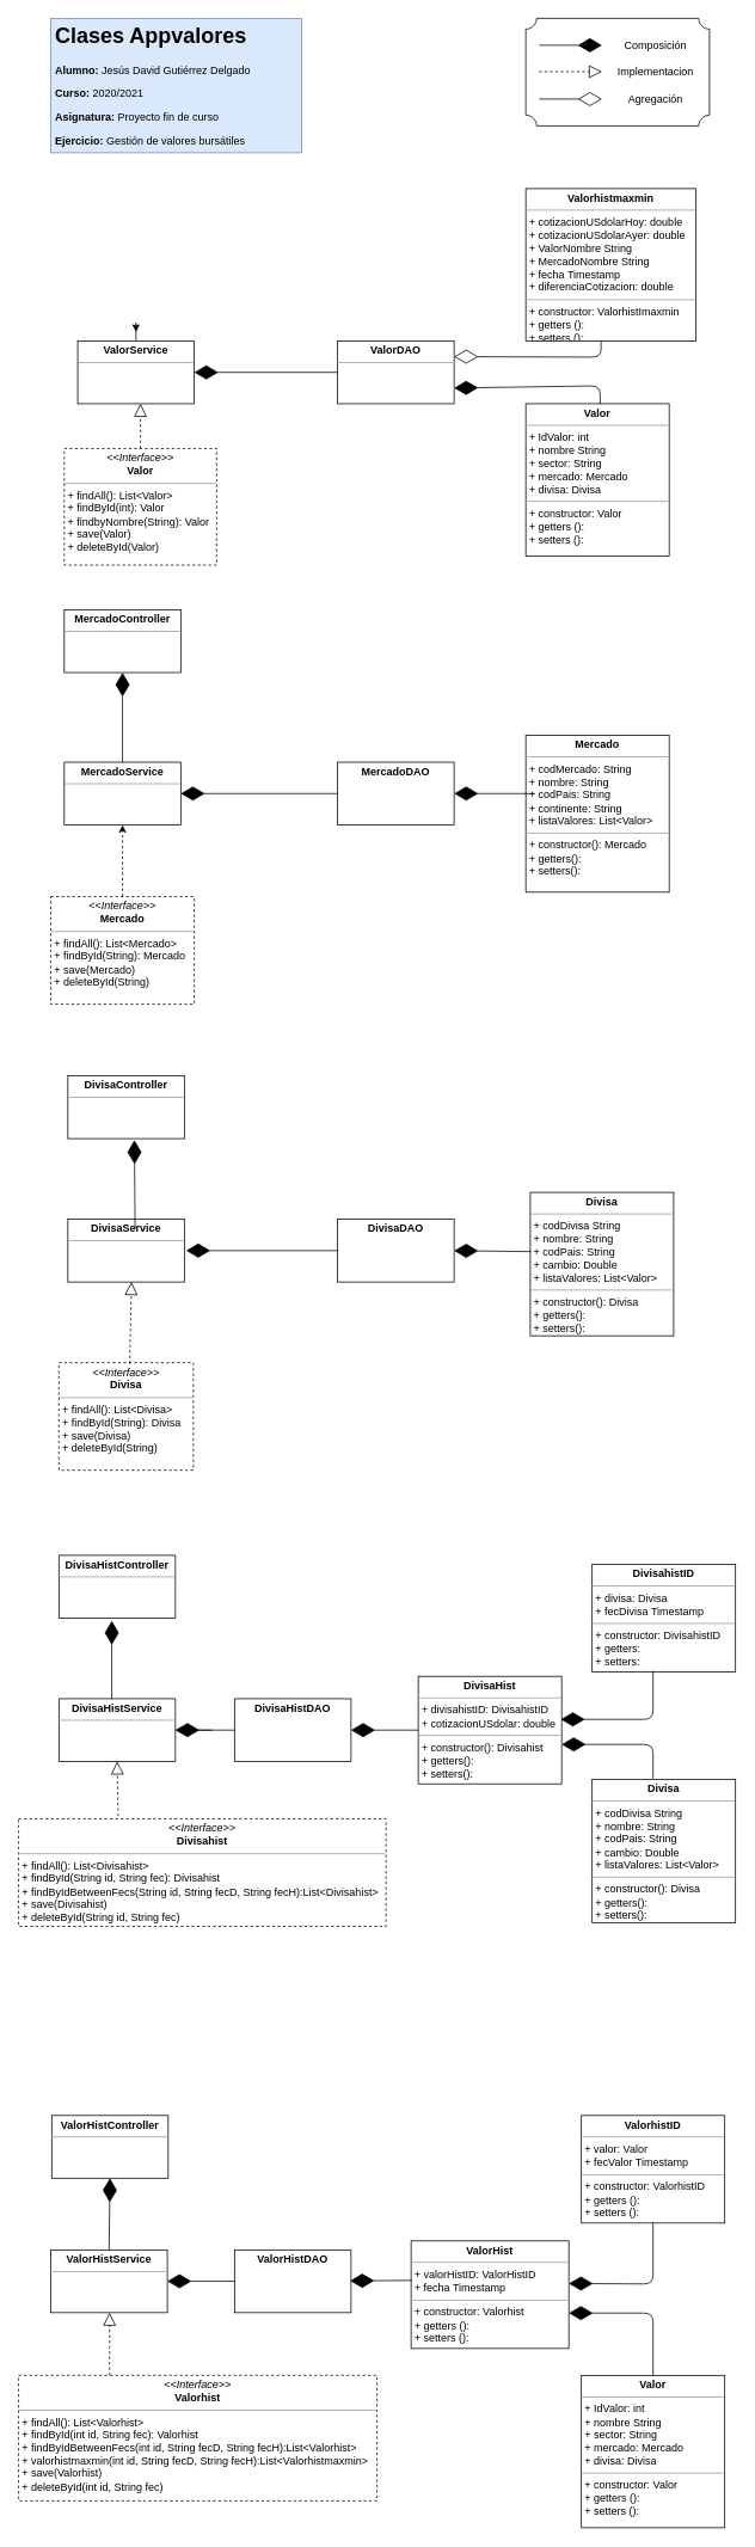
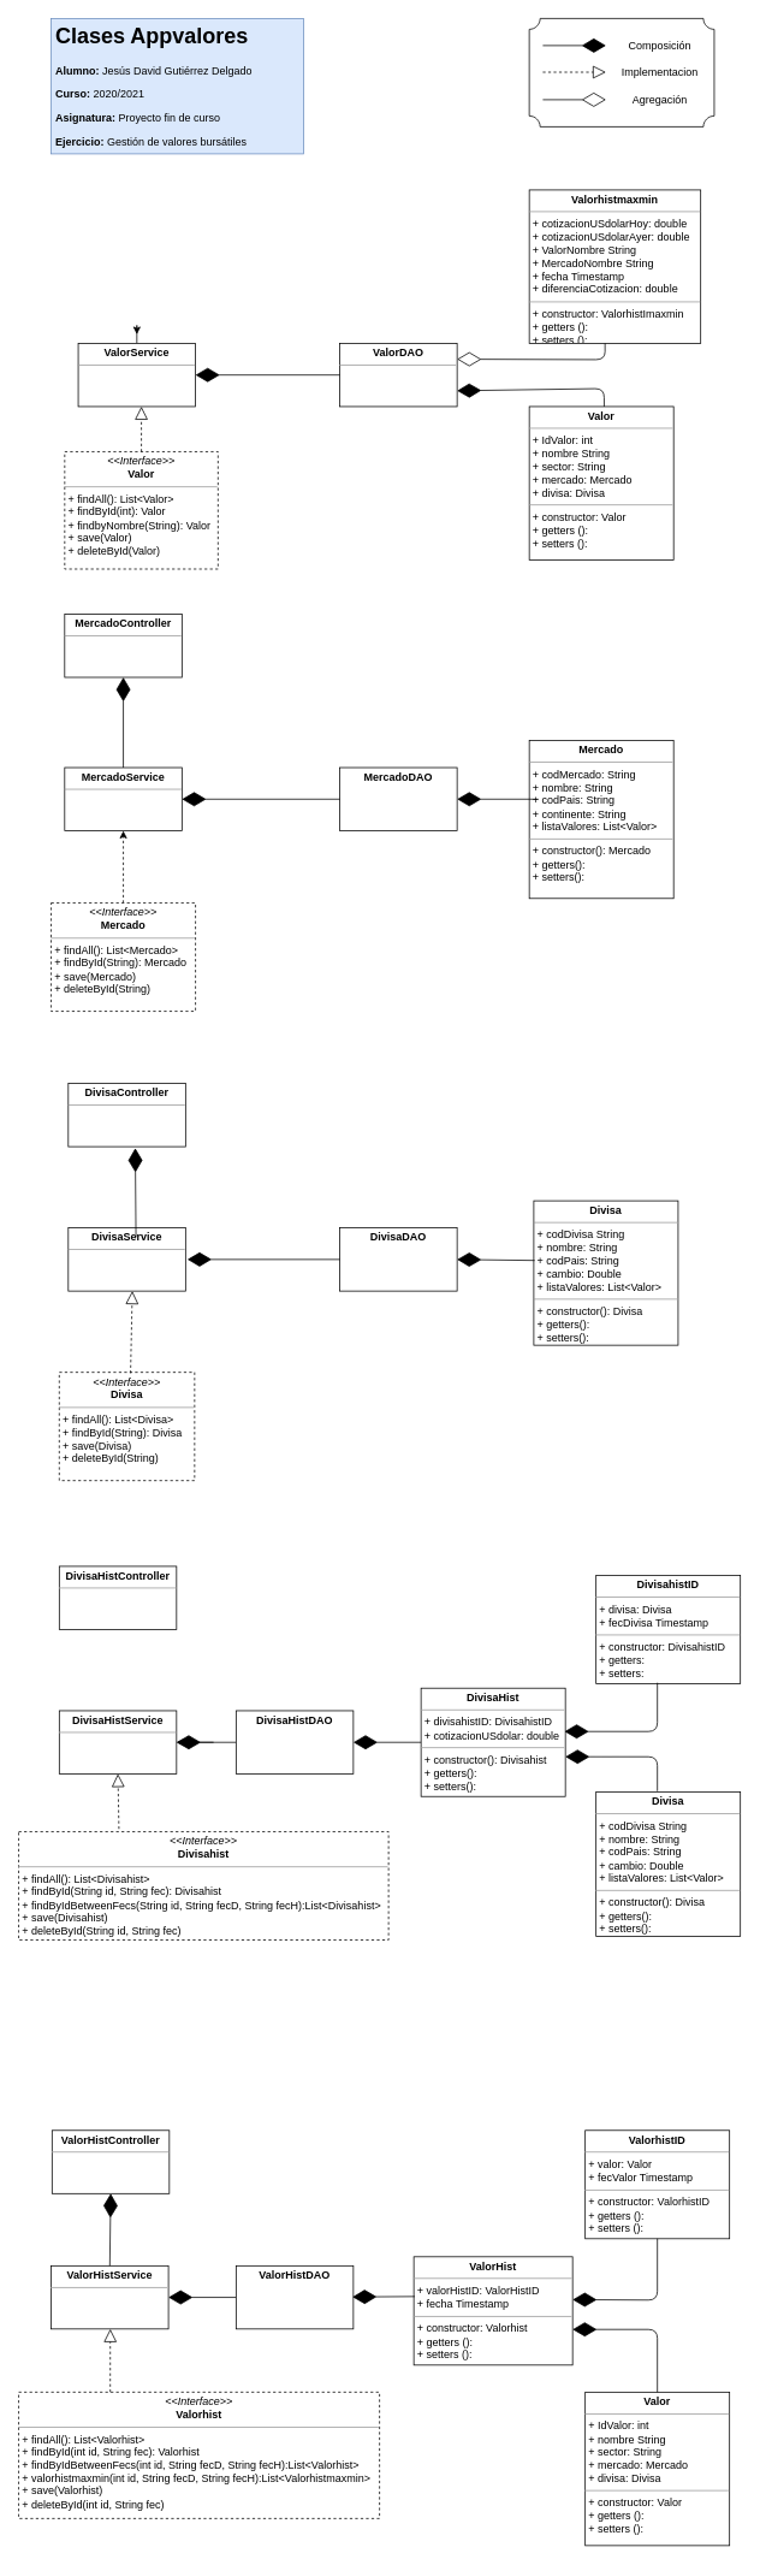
- <mxCell id="29" value="" style="endArrow=diamondThin;endFill=1;endSize=24;html=1;entryX=0.454;entryY=1.043;entryDx=0;entryDy=0;entryPerimeter=0;exitX=0.454;exitY=0;exitDx=0;exitDy=0;exitPerimeter=0;" parent="1" source="23" target="24" edge="1"><mxGeometry width="160" relative="1" as="geometry"><mxPoint x="125" y="1885" as="sourcePoint" /><mxPoint x="125" y="1815" as="targetPoint" /></mxGeometry></mxCell>
